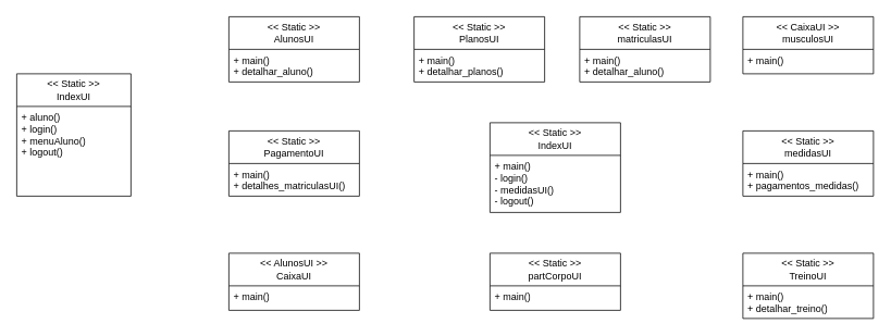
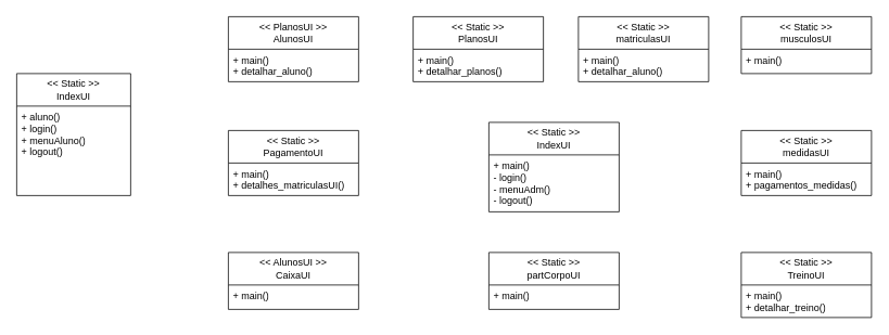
- <mxCell id="16" value="&lt;div&gt;&amp;lt;&amp;lt; Static &amp;gt;&amp;gt;&lt;/div&gt;&lt;div&gt;AlunosUI&lt;/div&gt;" style="swimlane;fontStyle=0;childLayout=stackLayout;horizontal=1;startSize=40;fillColor=none;horizontalStack=0;resizeParent=1;resizeParentMax=0;resizeLast=0;collapsible=1;marginBottom=0;whiteSpace=wrap;html=1;" vertex="1" parent="1"><mxGeometry x="280" y="20" width="160" height="80" as="geometry" /></mxCell>
+ <mxCell id="16" value="&lt;div&gt;&amp;lt;&amp;lt; PlanosUI &amp;gt;&amp;gt;&lt;/div&gt;&lt;div&gt;AlunosUI&lt;/div&gt;" style="swimlane;fontStyle=0;childLayout=stackLayout;horizontal=1;startSize=40;fillColor=none;horizontalStack=0;resizeParent=1;resizeParentMax=0;resizeLast=0;collapsible=1;marginBottom=0;whiteSpace=wrap;html=1;" vertex="1" parent="1"><mxGeometry x="280" y="20" width="160" height="80" as="geometry" /></mxCell>
- <mxCell id="8" value="&lt;div&gt;&amp;lt;&amp;lt; CaixaUI &amp;gt;&amp;gt;&lt;/div&gt;&lt;div&gt;musculosUI&lt;/div&gt;" style="swimlane;fontStyle=0;childLayout=stackLayout;horizontal=1;startSize=40;fillColor=none;horizontalStack=0;resizeParent=1;resizeParentMax=0;resizeLast=0;collapsible=1;marginBottom=0;whiteSpace=wrap;html=1;" vertex="1" parent="1"><mxGeometry x="910" y="20" width="160" height="70" as="geometry" /></mxCell>
+ <mxCell id="8" value="&lt;div&gt;&amp;lt;&amp;lt; Static &amp;gt;&amp;gt;&lt;/div&gt;&lt;div&gt;musculosUI&lt;/div&gt;" style="swimlane;fontStyle=0;childLayout=stackLayout;horizontal=1;startSize=40;fillColor=none;horizontalStack=0;resizeParent=1;resizeParentMax=0;resizeLast=0;collapsible=1;marginBottom=0;whiteSpace=wrap;html=1;" vertex="1" parent="1"><mxGeometry x="910" y="20" width="160" height="70" as="geometry" /></mxCell>
- <mxCell id="3" value="+ main()&lt;div&gt;- login()&lt;/div&gt;&lt;div&gt;- medidasUI()&lt;/div&gt;&lt;div&gt;- logout()&lt;/div&gt;&lt;div&gt;&lt;br&gt;&lt;/div&gt;" style="text;strokeColor=none;fillColor=none;align=left;verticalAlign=top;spacingLeft=4;spacingRight=4;overflow=hidden;rotatable=0;points=[[0,0.5],[1,0.5]];portConstraint=eastwest;whiteSpace=wrap;html=1;" vertex="1" parent="2"><mxGeometry y="40" width="160" height="70" as="geometry" /></mxCell>
+ <mxCell id="3" value="+ main()&lt;div&gt;- login()&lt;/div&gt;&lt;div&gt;- menuAdm()&lt;/div&gt;&lt;div&gt;- logout()&lt;/div&gt;&lt;div&gt;&lt;br&gt;&lt;/div&gt;" style="text;strokeColor=none;fillColor=none;align=left;verticalAlign=top;spacingLeft=4;spacingRight=4;overflow=hidden;rotatable=0;points=[[0,0.5],[1,0.5]];portConstraint=eastwest;whiteSpace=wrap;html=1;" vertex="1" parent="2"><mxGeometry y="40" width="160" height="70" as="geometry" /></mxCell>
